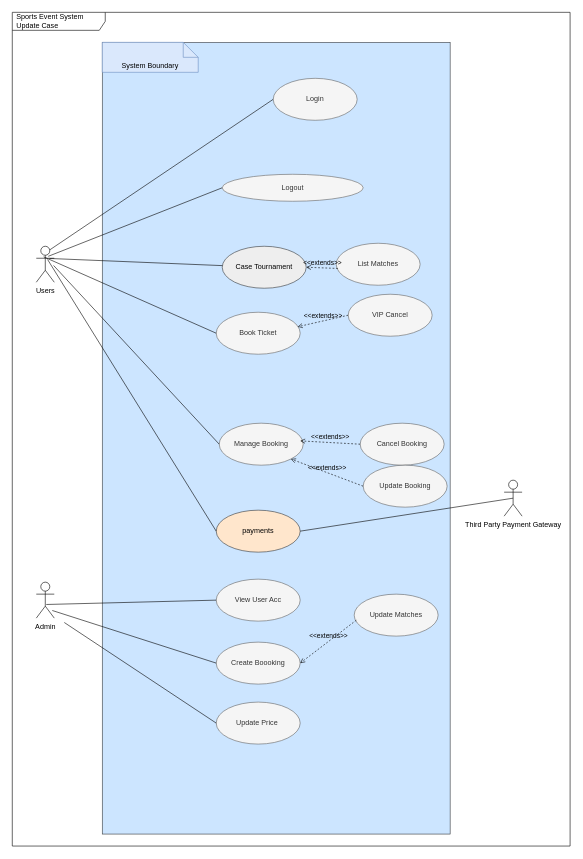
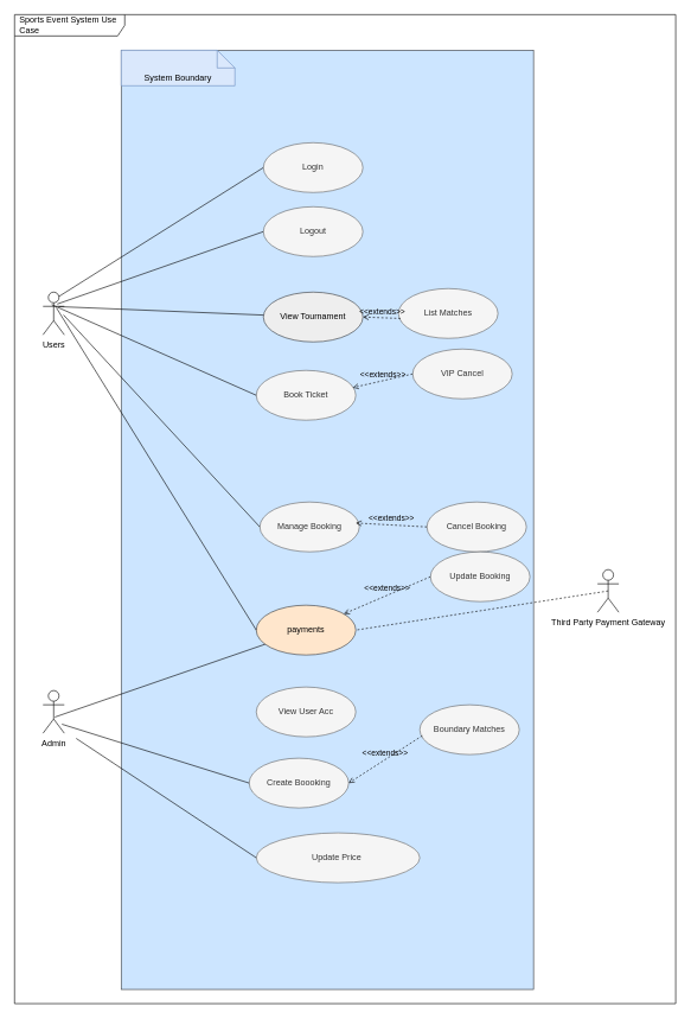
- <mxCell id="2" value="Sports Event System Update Case" style="shape=umlFrame;whiteSpace=wrap;html=1;width=155;height=30;boundedLbl=1;verticalAlign=middle;align=left;spacingLeft=5;" parent="1" vertex="1"><mxGeometry x="20" width="930" height="1390" as="geometry" y="20" /></mxCell>
+ <mxCell id="2" value="Sports Event System Use Case" style="shape=umlFrame;whiteSpace=wrap;html=1;width=155;height=30;boundedLbl=1;verticalAlign=middle;align=left;spacingLeft=5;" parent="1" vertex="1"><mxGeometry x="20" width="930" height="1390" as="geometry" y="20" /></mxCell>
- <mxCell id="10" value="Login" style="ellipse;whiteSpace=wrap;html=1;fillColor=#f5f5f5;strokeColor=#666666;fontColor=#333333;" parent="1" vertex="1"><mxGeometry x="455" y="130" width="140" height="70" as="geometry" /></mxCell>
+ <mxCell id="10" value="Login" style="ellipse;whiteSpace=wrap;html=1;fillColor=#f5f5f5;strokeColor=#666666;fontColor=#333333;" parent="1" vertex="1"><mxGeometry x="370" y="200" width="140" height="70" as="geometry" /></mxCell>
- <mxCell id="12" value="Logout" style="ellipse;whiteSpace=wrap;html=1;fillColor=#f5f5f5;strokeColor=#666666;fontColor=#333333;" parent="1" vertex="1"><mxGeometry x="370" y="290" width="235" height="45" as="geometry" /></mxCell>
+ <mxCell id="12" value="Logout" style="ellipse;whiteSpace=wrap;html=1;fillColor=#f5f5f5;strokeColor=#666666;fontColor=#333333;" parent="1" vertex="1"><mxGeometry x="370" y="290" width="140" height="70" as="geometry" /></mxCell>
- <mxCell id="7" value="Case Tournament" style="ellipse;whiteSpace=wrap;html=1;fillColor=#eeeeee;strokeColor=#36393d;" parent="1" vertex="1"><mxGeometry x="370" y="410" width="140" height="70" as="geometry" /></mxCell>
+ <mxCell id="7" value="View Tournament" style="ellipse;whiteSpace=wrap;html=1;fillColor=#eeeeee;strokeColor=#36393d;" parent="1" vertex="1"><mxGeometry x="370" y="410" width="140" height="70" as="geometry" /></mxCell>
- <mxCell id="36" value="&amp;lt;&amp;lt;extends&amp;gt;&amp;gt;" style="html=1;verticalAlign=bottom;labelBackgroundColor=none;endArrow=open;endFill=0;dashed=1;exitX=0;exitY=0.5;exitDx=0;exitDy=0;entryX=1;entryY=1;entryDx=0;entryDy=0;" edge="1" parent="1" source="35" target="20"><mxGeometry width="160" relative="1" as="geometry"><mxPoint x="595" y="795.5" as="sourcePoint" /><mxPoint x="505" y="804.5" as="targetPoint" /></mxGeometry></mxCell>
+ <mxCell id="36" value="&amp;lt;&amp;lt;extends&amp;gt;&amp;gt;" style="html=1;verticalAlign=bottom;labelBackgroundColor=none;endArrow=open;endFill=0;dashed=1;exitX=0;exitY=0.5;exitDx=0;exitDy=0;" edge="1" parent="1" source="35" target="9"><mxGeometry width="160" relative="1" as="geometry"><mxPoint x="595" y="795.5" as="sourcePoint" /><mxPoint x="505" y="804.5" as="targetPoint" /></mxGeometry></mxCell>
- <mxCell id="17" value="" style="endArrow=none;html=1;exitX=0.5;exitY=0.5;exitDx=0;exitDy=0;exitPerimeter=0;entryX=1;entryY=0.5;entryDx=0;entryDy=0;" parent="1" source="6" target="9" edge="1"><mxGeometry width="50" height="50" relative="1" as="geometry"><mxPoint x="813.2" y="744.22" as="sourcePoint" /><mxPoint x="510" y="835" as="targetPoint" /></mxGeometry></mxCell>
+ <mxCell id="17" value="" style="endArrow=none;html=1;exitX=0.5;exitY=0.5;exitDx=0;exitDy=0;exitPerimeter=0;entryX=1;entryY=0.5;entryDx=0;entryDy=0;dashed=1;" parent="1" source="6" target="9" edge="1"><mxGeometry width="50" height="50" relative="1" as="geometry"><mxPoint x="813.2" y="744.22" as="sourcePoint" /><mxPoint x="510" y="835" as="targetPoint" /></mxGeometry></mxCell>
- <mxCell id="24" value="" style="endArrow=none;html=1;rounded=0;exitX=0.555;exitY=0.621;exitDx=0;exitDy=0;exitPerimeter=0;entryX=0;entryY=0.5;entryDx=0;entryDy=0;" parent="1" source="5" target="22" edge="1"><mxGeometry width="50" height="50" relative="1" as="geometry"><mxPoint x="550" y="1040" as="sourcePoint" /><mxPoint x="600" y="990" as="targetPoint" /></mxGeometry></mxCell>
+ <mxCell id="24" value="" style="endArrow=none;html=1;rounded=0;exitX=0.555;exitY=0.621;exitDx=0;exitDy=0;exitPerimeter=0;" parent="1" source="5" target="9" edge="1"><mxGeometry width="50" height="50" relative="1" as="geometry"><mxPoint x="550" y="1040" as="sourcePoint" /><mxPoint x="600" y="990" as="targetPoint" /></mxGeometry></mxCell>
- <mxCell id="30" value="Update Matches" style="ellipse;whiteSpace=wrap;html=1;fillColor=#f5f5f5;strokeColor=#666666;fontColor=#333333;" parent="1" vertex="1"><mxGeometry x="590" y="990" width="140" height="70" as="geometry" /></mxCell>
+ <mxCell id="30" value="Boundary Matches" style="ellipse;whiteSpace=wrap;html=1;fillColor=#f5f5f5;strokeColor=#666666;fontColor=#333333;" parent="1" vertex="1"><mxGeometry x="590" y="990" width="140" height="70" as="geometry" /></mxCell>
- <mxCell id="23" value="Create Boooking" style="ellipse;whiteSpace=wrap;html=1;fillColor=#f5f5f5;strokeColor=#666666;fontColor=#333333;" parent="1" vertex="1"><mxGeometry x="360" y="1070" width="140" height="70" as="geometry" /></mxCell>
+ <mxCell id="23" value="Create Boooking" style="ellipse;whiteSpace=wrap;html=1;fillColor=#f5f5f5;strokeColor=#666666;fontColor=#333333;" parent="1" vertex="1"><mxGeometry x="350" y="1065" width="140" height="70" as="geometry" /></mxCell>
- <mxCell id="25" value="Update Price&amp;nbsp;" style="ellipse;whiteSpace=wrap;html=1;fillColor=#f5f5f5;strokeColor=#666666;fontColor=#333333;" parent="1" vertex="1"><mxGeometry x="360" y="1170" width="140" height="70" as="geometry" /></mxCell>
+ <mxCell id="25" value="Update Price&amp;nbsp;" style="ellipse;whiteSpace=wrap;html=1;fillColor=#f5f5f5;strokeColor=#666666;fontColor=#333333;" parent="1" vertex="1"><mxGeometry x="360" y="1170" width="230" height="70" as="geometry" /></mxCell>
